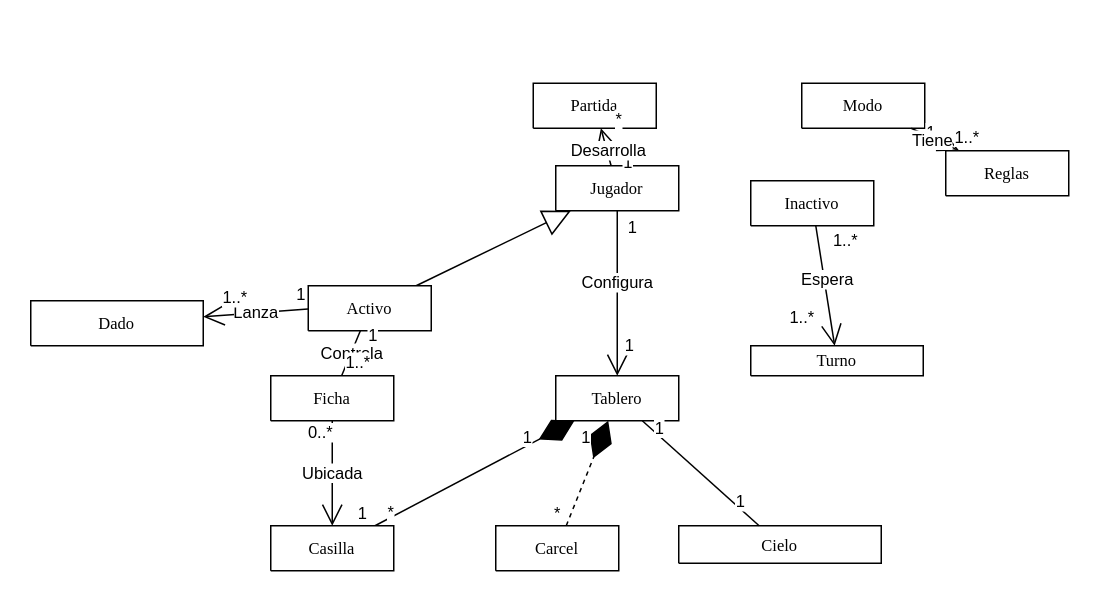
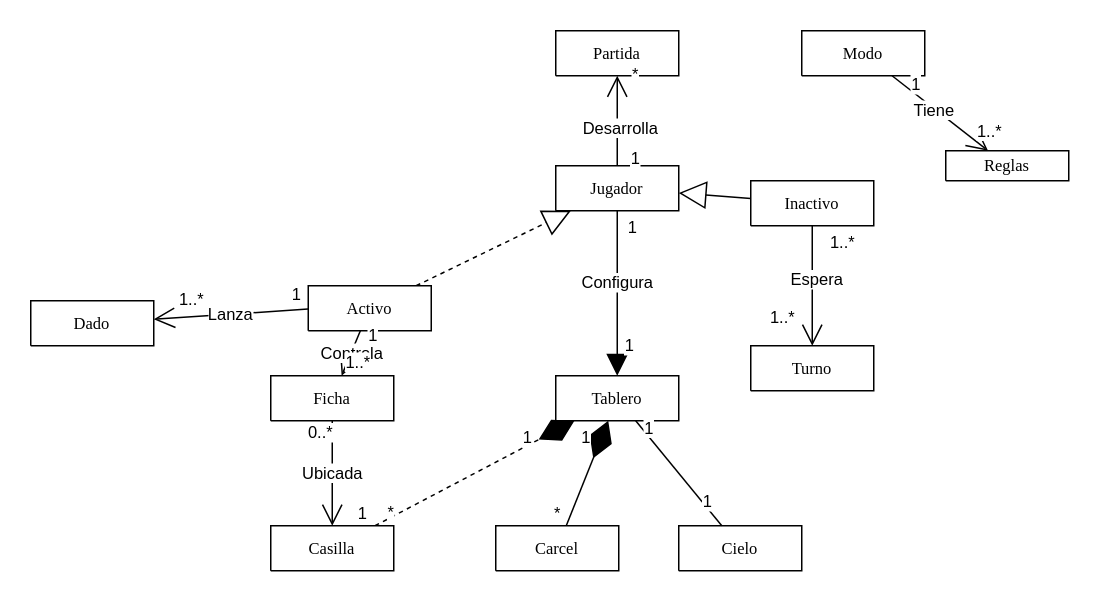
- <mxCell id="40" value="&lt;font style=&quot;font-size:11px;font-family:Calibri;color:#000000;direction:ltr;letter-spacing:0px;line-height:120%;opacity:1&quot;&gt;Partida&lt;br&gt;&lt;/font&gt;" style="verticalAlign=middle;align=center;vsdxID=7;fillColor=#FFFFFF;gradientColor=none;shape=stencil(nZBLDoAgDERP0z3SIyjew0SURgSD+Lu9kMZoXLhwN9O+tukAlrNpJg1SzDH4QW/URgNYgZTkjA4UkwJUgGXng+6DX1zLfmoymdXo17xh5zmRJ6Q42BWCfc2oJfdAr+Yv+AP9Cb7OJ3H/2JG1HNGz/84klThPVCc=);strokeColor=#000000;spacingTop=-1;spacingBottom=-1;spacingLeft=-1;spacingRight=-1;labelBackgroundColor=none;rounded=0;html=1;whiteSpace=wrap;" parent="1" vertex="1"><mxGeometry x="355" y="55" width="82" height="30" as="geometry" /></mxCell>
+ <mxCell id="40" value="&lt;font style=&quot;font-size:11px;font-family:Calibri;color:#000000;direction:ltr;letter-spacing:0px;line-height:120%;opacity:1&quot;&gt;Partida&lt;br&gt;&lt;/font&gt;" style="verticalAlign=middle;align=center;vsdxID=7;fillColor=#FFFFFF;gradientColor=none;shape=stencil(nZBLDoAgDERP0z3SIyjew0SURgSD+Lu9kMZoXLhwN9O+tukAlrNpJg1SzDH4QW/URgNYgZTkjA4UkwJUgGXng+6DX1zLfmoymdXo17xh5zmRJ6Q42BWCfc2oJfdAr+Yv+AP9Cb7OJ3H/2JG1HNGz/84klThPVCc=);strokeColor=#000000;spacingTop=-1;spacingBottom=-1;spacingLeft=-1;spacingRight=-1;labelBackgroundColor=none;rounded=0;html=1;whiteSpace=wrap;" parent="1" vertex="1"><mxGeometry x="370" y="20" width="82" height="30" as="geometry" /></mxCell>
- <mxCell id="45" value="&lt;font style=&quot;font-size:11px;font-family:Calibri;color:#000000;direction:ltr;letter-spacing:0px;line-height:120%;opacity:1&quot;&gt;Modo&lt;br&gt;&lt;/font&gt;" style="verticalAlign=middle;align=center;vsdxID=7;fillColor=#FFFFFF;gradientColor=none;shape=stencil(nZBLDoAgDERP0z3SIyjew0SURgSD+Lu9kMZoXLhwN9O+tukAlrNpJg1SzDH4QW/URgNYgZTkjA4UkwJUgGXng+6DX1zLfmoymdXo17xh5zmRJ6Q42BWCfc2oJfdAr+Yv+AP9Cb7OJ3H/2JG1HNGz/84klThPVCc=);strokeColor=#000000;spacingTop=-1;spacingBottom=-1;spacingLeft=-1;spacingRight=-1;labelBackgroundColor=none;rounded=0;html=1;whiteSpace=wrap;" parent="1" vertex="1"><mxGeometry x="534" y="55" width="82" height="30" as="geometry" /></mxCell>
+ <mxCell id="45" value="&lt;font style=&quot;font-size:11px;font-family:Calibri;color:#000000;direction:ltr;letter-spacing:0px;line-height:120%;opacity:1&quot;&gt;Modo&lt;br&gt;&lt;/font&gt;" style="verticalAlign=middle;align=center;vsdxID=7;fillColor=#FFFFFF;gradientColor=none;shape=stencil(nZBLDoAgDERP0z3SIyjew0SURgSD+Lu9kMZoXLhwN9O+tukAlrNpJg1SzDH4QW/URgNYgZTkjA4UkwJUgGXng+6DX1zLfmoymdXo17xh5zmRJ6Q42BWCfc2oJfdAr+Yv+AP9Cb7OJ3H/2JG1HNGz/84klThPVCc=);strokeColor=#000000;spacingTop=-1;spacingBottom=-1;spacingLeft=-1;spacingRight=-1;labelBackgroundColor=none;rounded=0;html=1;whiteSpace=wrap;" parent="1" vertex="1"><mxGeometry x="534" y="20" width="82" height="30" as="geometry" /></mxCell>
- <mxCell id="46" value="&lt;font style=&quot;font-size:11px;font-family:Calibri;color:#000000;direction:ltr;letter-spacing:0px;line-height:120%;opacity:1&quot;&gt;Reglas&lt;br&gt;&lt;/font&gt;" style="verticalAlign=middle;align=center;vsdxID=7;fillColor=#FFFFFF;gradientColor=none;shape=stencil(nZBLDoAgDERP0z3SIyjew0SURgSD+Lu9kMZoXLhwN9O+tukAlrNpJg1SzDH4QW/URgNYgZTkjA4UkwJUgGXng+6DX1zLfmoymdXo17xh5zmRJ6Q42BWCfc2oJfdAr+Yv+AP9Cb7OJ3H/2JG1HNGz/84klThPVCc=);strokeColor=#000000;spacingTop=-1;spacingBottom=-1;spacingLeft=-1;spacingRight=-1;labelBackgroundColor=none;rounded=0;html=1;whiteSpace=wrap;" parent="1" vertex="1"><mxGeometry x="630" y="100" width="82" height="30" as="geometry" /></mxCell>
+ <mxCell id="46" value="&lt;font style=&quot;font-size:11px;font-family:Calibri;color:#000000;direction:ltr;letter-spacing:0px;line-height:120%;opacity:1&quot;&gt;Reglas&lt;br&gt;&lt;/font&gt;" style="verticalAlign=middle;align=center;vsdxID=7;fillColor=#FFFFFF;gradientColor=none;shape=stencil(nZBLDoAgDERP0z3SIyjew0SURgSD+Lu9kMZoXLhwN9O+tukAlrNpJg1SzDH4QW/URgNYgZTkjA4UkwJUgGXng+6DX1zLfmoymdXo17xh5zmRJ6Q42BWCfc2oJfdAr+Yv+AP9Cb7OJ3H/2JG1HNGz/84klThPVCc=);strokeColor=#000000;spacingTop=-1;spacingBottom=-1;spacingLeft=-1;spacingRight=-1;labelBackgroundColor=none;rounded=0;html=1;whiteSpace=wrap;" parent="1" vertex="1"><mxGeometry x="630" y="100" width="82" height="20" as="geometry" /></mxCell>
+ <mxCell id="7" value="" style="endArrow=block;endSize=16;endFill=0;html=1;rounded=0;" parent="1" source="10" target="6" edge="1"><mxGeometry width="160" relative="1" as="geometry"><mxPoint x="280" y="80" as="sourcePoint" /><mxPoint x="390" y="130" as="targetPoint" /></mxGeometry></mxCell>
- <mxCell id="8" value="" style="endArrow=block;endSize=16;endFill=0;html=1;rounded=0;" parent="1" source="9" target="6" edge="1"><mxGeometry width="160" relative="1" as="geometry"><mxPoint x="270" y="140" as="sourcePoint" /><mxPoint x="390" y="150" as="targetPoint" /></mxGeometry></mxCell>
+ <mxCell id="8" value="" style="endArrow=block;endSize=16;endFill=0;html=1;rounded=0;dashed=1;" parent="1" source="9" target="6" edge="1"><mxGeometry width="160" relative="1" as="geometry"><mxPoint x="270" y="140" as="sourcePoint" /><mxPoint x="390" y="150" as="targetPoint" /></mxGeometry></mxCell>
- <mxCell id="4" value="&lt;font style=&quot;font-size:11px;font-family:Calibri;color:#000000;direction:ltr;letter-spacing:0px;line-height:120%;opacity:1&quot;&gt;Dado&lt;br&gt;&lt;/font&gt;" style="verticalAlign=middle;align=center;vsdxID=7;fillColor=#FFFFFF;gradientColor=none;shape=stencil(nZBLDoAgDERP0z3SIyjew0SURgSD+Lu9kMZoXLhwN9O+tukAlrNpJg1SzDH4QW/URgNYgZTkjA4UkwJUgGXng+6DX1zLfmoymdXo17xh5zmRJ6Q42BWCfc2oJfdAr+Yv+AP9Cb7OJ3H/2JG1HNGz/84klThPVCc=);strokeColor=#000000;spacingTop=-1;spacingBottom=-1;spacingLeft=-1;spacingRight=-1;labelBackgroundColor=none;rounded=0;html=1;whiteSpace=wrap;" parent="1" vertex="1"><mxGeometry x="20" y="200" width="115" height="30" as="geometry" /></mxCell>
+ <mxCell id="4" value="&lt;font style=&quot;font-size:11px;font-family:Calibri;color:#000000;direction:ltr;letter-spacing:0px;line-height:120%;opacity:1&quot;&gt;Dado&lt;br&gt;&lt;/font&gt;" style="verticalAlign=middle;align=center;vsdxID=7;fillColor=#FFFFFF;gradientColor=none;shape=stencil(nZBLDoAgDERP0z3SIyjew0SURgSD+Lu9kMZoXLhwN9O+tukAlrNpJg1SzDH4QW/URgNYgZTkjA4UkwJUgGXng+6DX1zLfmoymdXo17xh5zmRJ6Q42BWCfc2oJfdAr+Yv+AP9Cb7OJ3H/2JG1HNGz/84klThPVCc=);strokeColor=#000000;spacingTop=-1;spacingBottom=-1;spacingLeft=-1;spacingRight=-1;labelBackgroundColor=none;rounded=0;html=1;whiteSpace=wrap;" parent="1" vertex="1"><mxGeometry x="20" y="200" width="82" height="30" as="geometry" /></mxCell>
- <mxCell id="28" value="" style="endArrow=open;endFill=1;endSize=12;html=1;rounded=0;" parent="1" source="6" target="5" edge="1"><mxGeometry width="160" relative="1" as="geometry"><mxPoint x="441" y="130" as="sourcePoint" /><mxPoint x="441" y="290" as="targetPoint" /></mxGeometry></mxCell>
+ <mxCell id="28" value="" style="endArrow=block;endFill=1;endSize=12;html=1;rounded=0;" parent="1" source="6" target="5" edge="1"><mxGeometry width="160" relative="1" as="geometry"><mxPoint x="441" y="130" as="sourcePoint" /><mxPoint x="441" y="290" as="targetPoint" /></mxGeometry></mxCell>
- <mxCell id="2" value="&lt;font style=&quot;font-size:11px;font-family:Calibri;color:#000000;direction:ltr;letter-spacing:0px;line-height:120%;opacity:1&quot;&gt;Turno&lt;br&gt;&lt;/font&gt;" style="verticalAlign=middle;align=center;vsdxID=7;fillColor=#FFFFFF;gradientColor=none;shape=stencil(nZBLDoAgDERP0z3SIyjew0SURgSD+Lu9kMZoXLhwN9O+tukAlrNpJg1SzDH4QW/URgNYgZTkjA4UkwJUgGXng+6DX1zLfmoymdXo17xh5zmRJ6Q42BWCfc2oJfdAr+Yv+AP9Cb7OJ3H/2JG1HNGz/84klThPVCc=);strokeColor=#000000;spacingTop=-1;spacingBottom=-1;spacingLeft=-1;spacingRight=-1;labelBackgroundColor=none;rounded=0;html=1;whiteSpace=wrap;" parent="1" vertex="1"><mxGeometry x="500" y="230" width="115" height="20" as="geometry" /></mxCell>
+ <mxCell id="2" value="&lt;font style=&quot;font-size:11px;font-family:Calibri;color:#000000;direction:ltr;letter-spacing:0px;line-height:120%;opacity:1&quot;&gt;Turno&lt;br&gt;&lt;/font&gt;" style="verticalAlign=middle;align=center;vsdxID=7;fillColor=#FFFFFF;gradientColor=none;shape=stencil(nZBLDoAgDERP0z3SIyjew0SURgSD+Lu9kMZoXLhwN9O+tukAlrNpJg1SzDH4QW/URgNYgZTkjA4UkwJUgGXng+6DX1zLfmoymdXo17xh5zmRJ6Q42BWCfc2oJfdAr+Yv+AP9Cb7OJ3H/2JG1HNGz/84klThPVCc=);strokeColor=#000000;spacingTop=-1;spacingBottom=-1;spacingLeft=-1;spacingRight=-1;labelBackgroundColor=none;rounded=0;html=1;whiteSpace=wrap;" parent="1" vertex="1"><mxGeometry x="500" y="230" width="82" height="30" as="geometry" /></mxCell>
- <mxCell id="15" value="Controla" style="endArrow=none;endFill=1;endSize=12;html=1;rounded=0;" parent="1" source="9" target="3" edge="1"><mxGeometry width="160" relative="1" as="geometry"><mxPoint x="450" y="190" as="sourcePoint" /><mxPoint x="610" y="190" as="targetPoint" /></mxGeometry></mxCell>
+ <mxCell id="15" value="Controla" style="endArrow=open;endFill=1;endSize=12;html=1;rounded=0;" parent="1" source="9" target="3" edge="1"><mxGeometry width="160" relative="1" as="geometry"><mxPoint x="450" y="190" as="sourcePoint" /><mxPoint x="610" y="190" as="targetPoint" /></mxGeometry></mxCell>
- <mxCell id="11" value="" style="endArrow=diamondThin;endFill=1;endSize=24;html=1;rounded=0;" parent="1" source="14" target="5" edge="1"><mxGeometry width="160" relative="1" as="geometry"><mxPoint x="230" y="300" as="sourcePoint" /><mxPoint x="340" y="320" as="targetPoint" /></mxGeometry></mxCell>
+ <mxCell id="11" value="" style="endArrow=diamondThin;endFill=1;endSize=24;html=1;rounded=0;dashed=1;" parent="1" source="14" target="5" edge="1"><mxGeometry width="160" relative="1" as="geometry"><mxPoint x="230" y="300" as="sourcePoint" /><mxPoint x="340" y="320" as="targetPoint" /></mxGeometry></mxCell>
- <mxCell id="34" value="" style="endArrow=diamondThin;endFill=1;endSize=24;html=1;rounded=0;dashed=1;" parent="1" source="33" target="5" edge="1"><mxGeometry width="160" relative="1" as="geometry"><mxPoint x="370" y="360" as="sourcePoint" /><mxPoint x="412" y="290" as="targetPoint" /></mxGeometry></mxCell>
+ <mxCell id="34" value="" style="endArrow=diamondThin;endFill=1;endSize=24;html=1;rounded=0;" parent="1" source="33" target="5" edge="1"><mxGeometry width="160" relative="1" as="geometry"><mxPoint x="370" y="360" as="sourcePoint" /><mxPoint x="412" y="290" as="targetPoint" /></mxGeometry></mxCell>
- <mxCell id="32" value="&lt;font style=&quot;font-size:11px;font-family:Calibri;color:#000000;direction:ltr;letter-spacing:0px;line-height:120%;opacity:1&quot;&gt;Cielo&lt;br&gt;&lt;/font&gt;" style="verticalAlign=middle;align=center;vsdxID=7;fillColor=#FFFFFF;gradientColor=none;shape=stencil(nZBLDoAgDERP0z3SIyjew0SURgSD+Lu9kMZoXLhwN9O+tukAlrNpJg1SzDH4QW/URgNYgZTkjA4UkwJUgGXng+6DX1zLfmoymdXo17xh5zmRJ6Q42BWCfc2oJfdAr+Yv+AP9Cb7OJ3H/2JG1HNGz/84klThPVCc=);strokeColor=#000000;spacingTop=-1;spacingBottom=-1;spacingLeft=-1;spacingRight=-1;labelBackgroundColor=none;rounded=0;html=1;whiteSpace=wrap;" parent="1" vertex="1"><mxGeometry x="452" y="350" width="135" height="25" as="geometry" /></mxCell>
+ <mxCell id="32" value="&lt;font style=&quot;font-size:11px;font-family:Calibri;color:#000000;direction:ltr;letter-spacing:0px;line-height:120%;opacity:1&quot;&gt;Cielo&lt;br&gt;&lt;/font&gt;" style="verticalAlign=middle;align=center;vsdxID=7;fillColor=#FFFFFF;gradientColor=none;shape=stencil(nZBLDoAgDERP0z3SIyjew0SURgSD+Lu9kMZoXLhwN9O+tukAlrNpJg1SzDH4QW/URgNYgZTkjA4UkwJUgGXng+6DX1zLfmoymdXo17xh5zmRJ6Q42BWCfc2oJfdAr+Yv+AP9Cb7OJ3H/2JG1HNGz/84klThPVCc=);strokeColor=#000000;spacingTop=-1;spacingBottom=-1;spacingLeft=-1;spacingRight=-1;labelBackgroundColor=none;rounded=0;html=1;whiteSpace=wrap;" parent="1" vertex="1"><mxGeometry x="452" y="350" width="82" height="30" as="geometry" /></mxCell>
